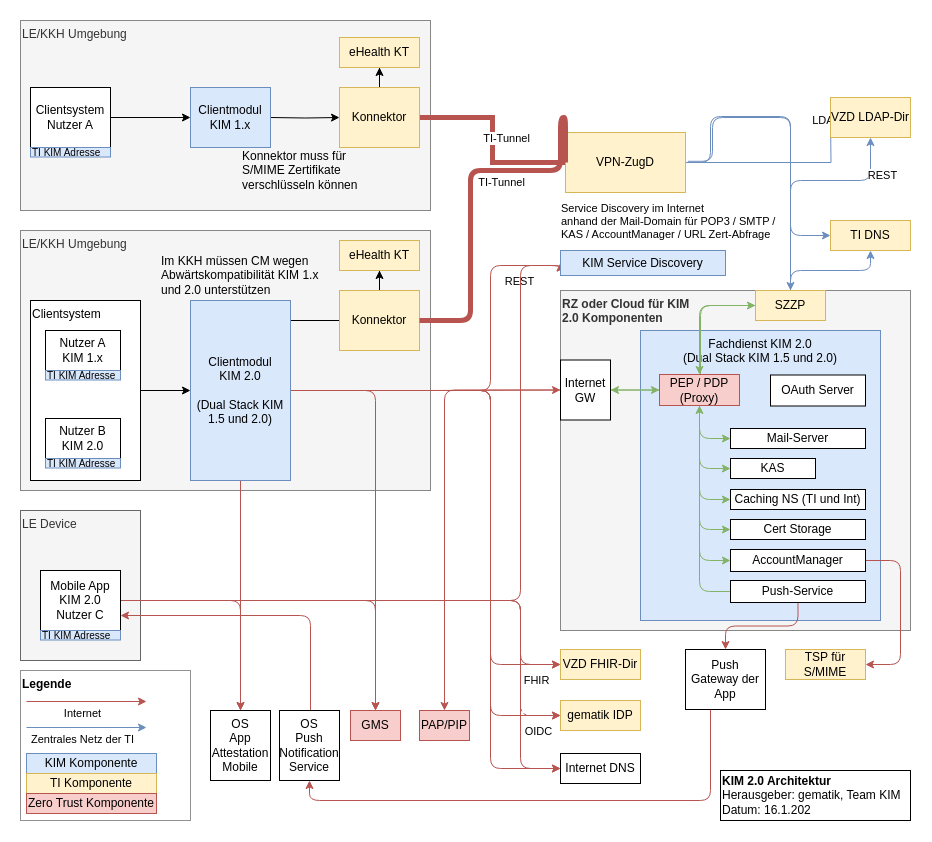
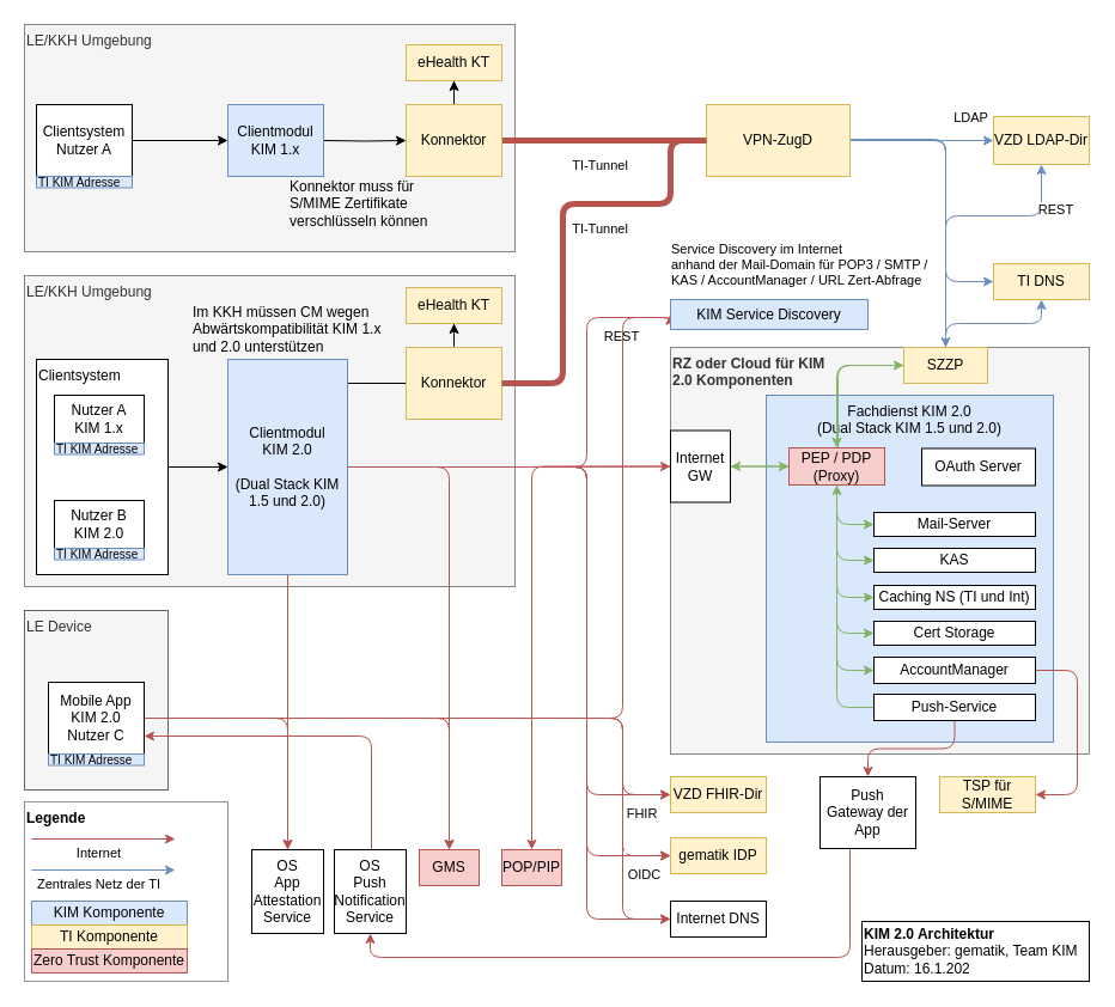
- <mxCell id="23" value="VPN-ZugD" style="rounded=0;whiteSpace=wrap;html=1;fillColor=#fff2cc;strokeColor=#d6b656;" parent="1" vertex="1"><mxGeometry x="565" y="132" width="120" height="60" as="geometry" /></mxCell>
+ <mxCell id="23" value="VPN-ZugD" style="rounded=0;whiteSpace=wrap;html=1;fillColor=#fff2cc;strokeColor=#d6b656;" parent="1" vertex="1"><mxGeometry x="590" y="87" width="120" height="60" as="geometry" /></mxCell>
- <mxCell id="94" value="KAS" style="rounded=0;whiteSpace=wrap;html=1;" parent="1" vertex="1"><mxGeometry x="730" y="458" width="85" height="20" as="geometry" /></mxCell>
+ <mxCell id="94" value="KAS" style="rounded=0;whiteSpace=wrap;html=1;" parent="1" vertex="1"><mxGeometry x="730" y="458" width="135" height="20" as="geometry" /></mxCell>
- <mxCell id="84" value="PAP/PIP" style="whiteSpace=wrap;html=1;fillColor=#f8cecc;strokeColor=#b85450;" parent="1" vertex="1"><mxGeometry x="419" y="710" width="50" height="30" as="geometry" /></mxCell>
+ <mxCell id="84" value="POP/PIP" style="whiteSpace=wrap;html=1;fillColor=#f8cecc;strokeColor=#b85450;" parent="1" vertex="1"><mxGeometry x="419" y="710" width="50" height="30" as="geometry" /></mxCell>
- <mxCell id="83" value="OS&lt;br&gt;App&lt;br&gt;Attestation Mobile" style="whiteSpace=wrap;html=1;" parent="1" vertex="1"><mxGeometry x="210" y="710" width="60" height="70" as="geometry" /></mxCell>
+ <mxCell id="83" value="OS&lt;br&gt;App&lt;br&gt;Attestation Service" style="whiteSpace=wrap;html=1;" parent="1" vertex="1"><mxGeometry x="210" y="710" width="60" height="70" as="geometry" /></mxCell>
